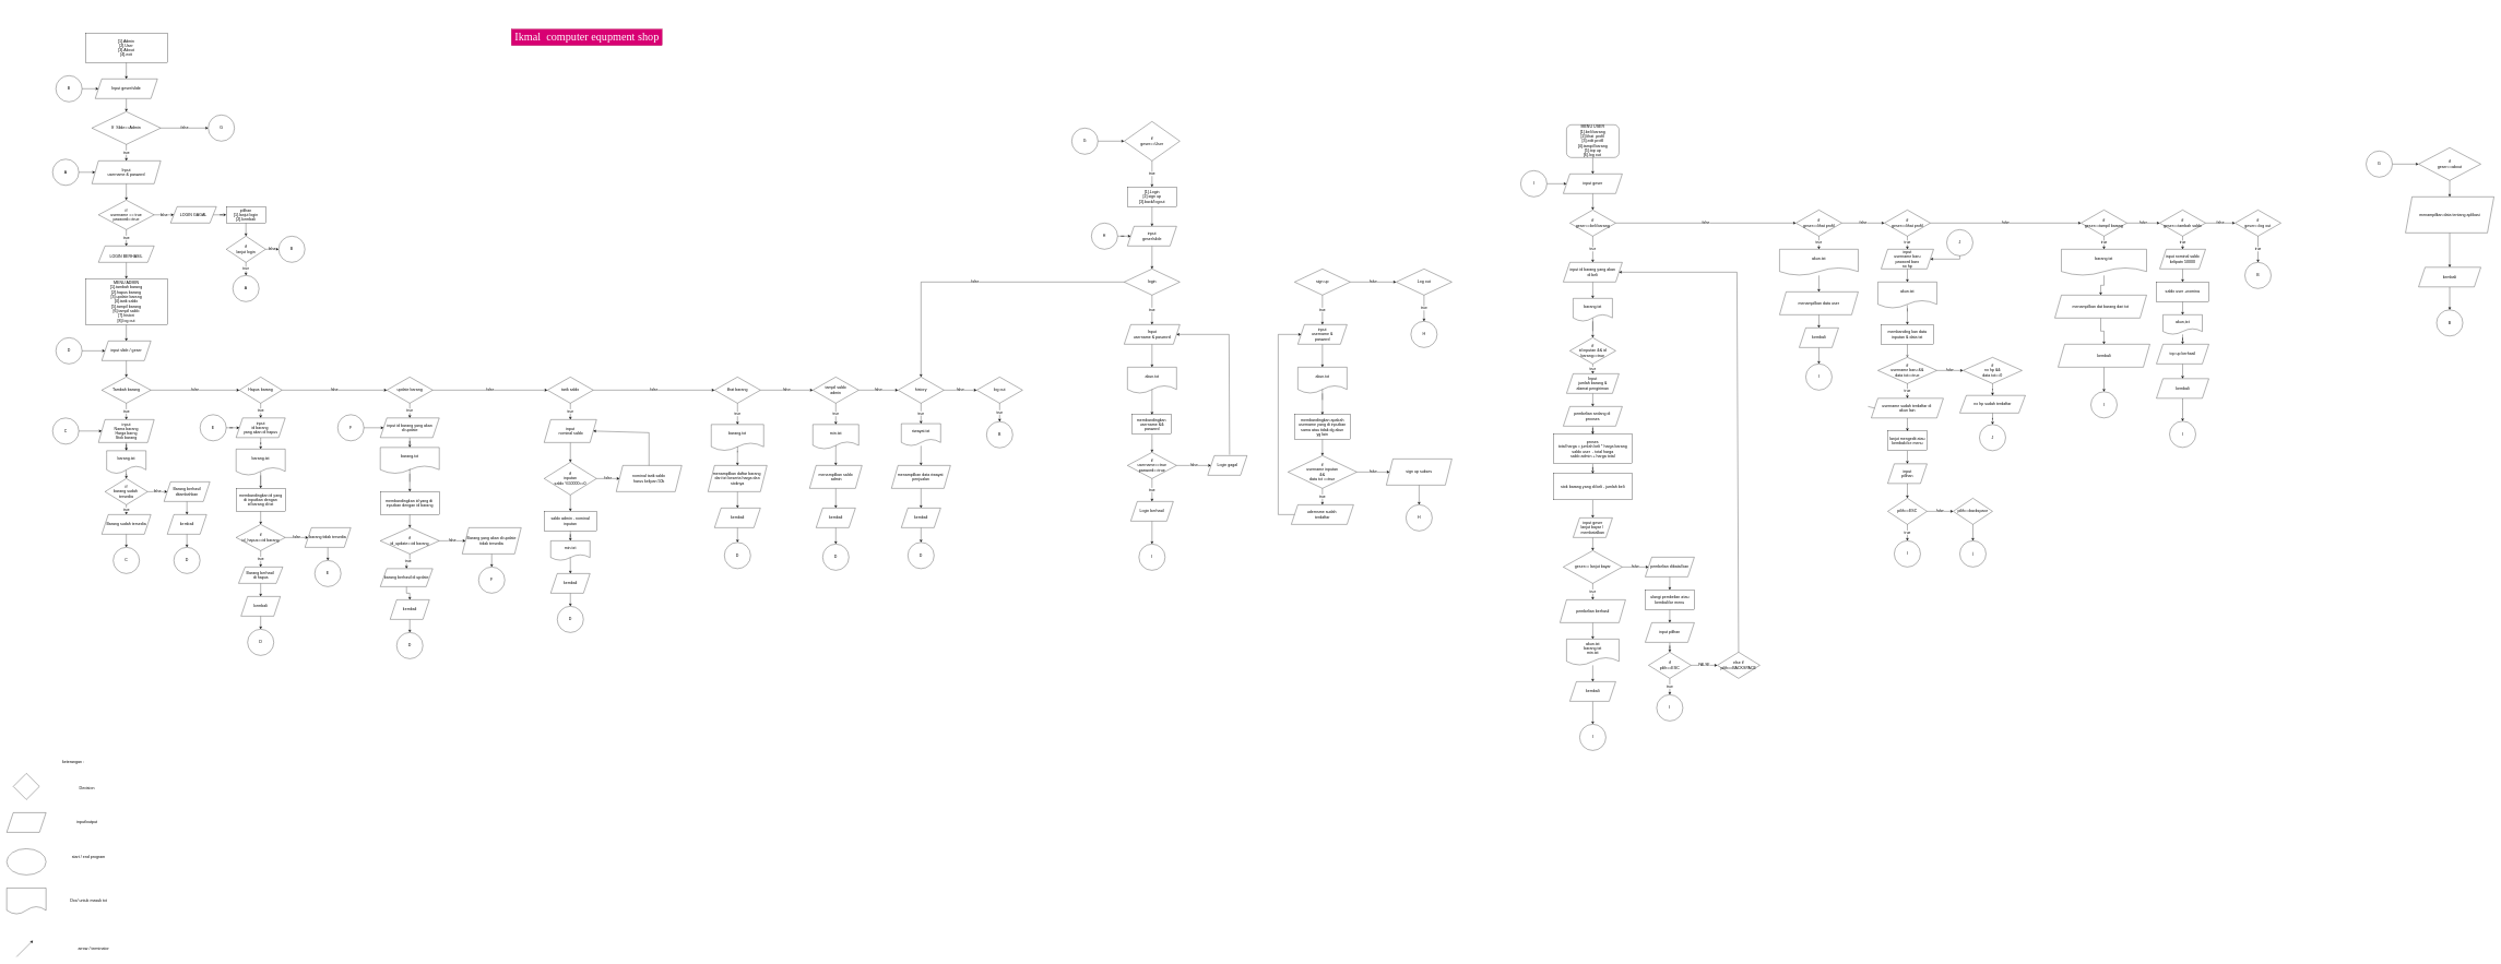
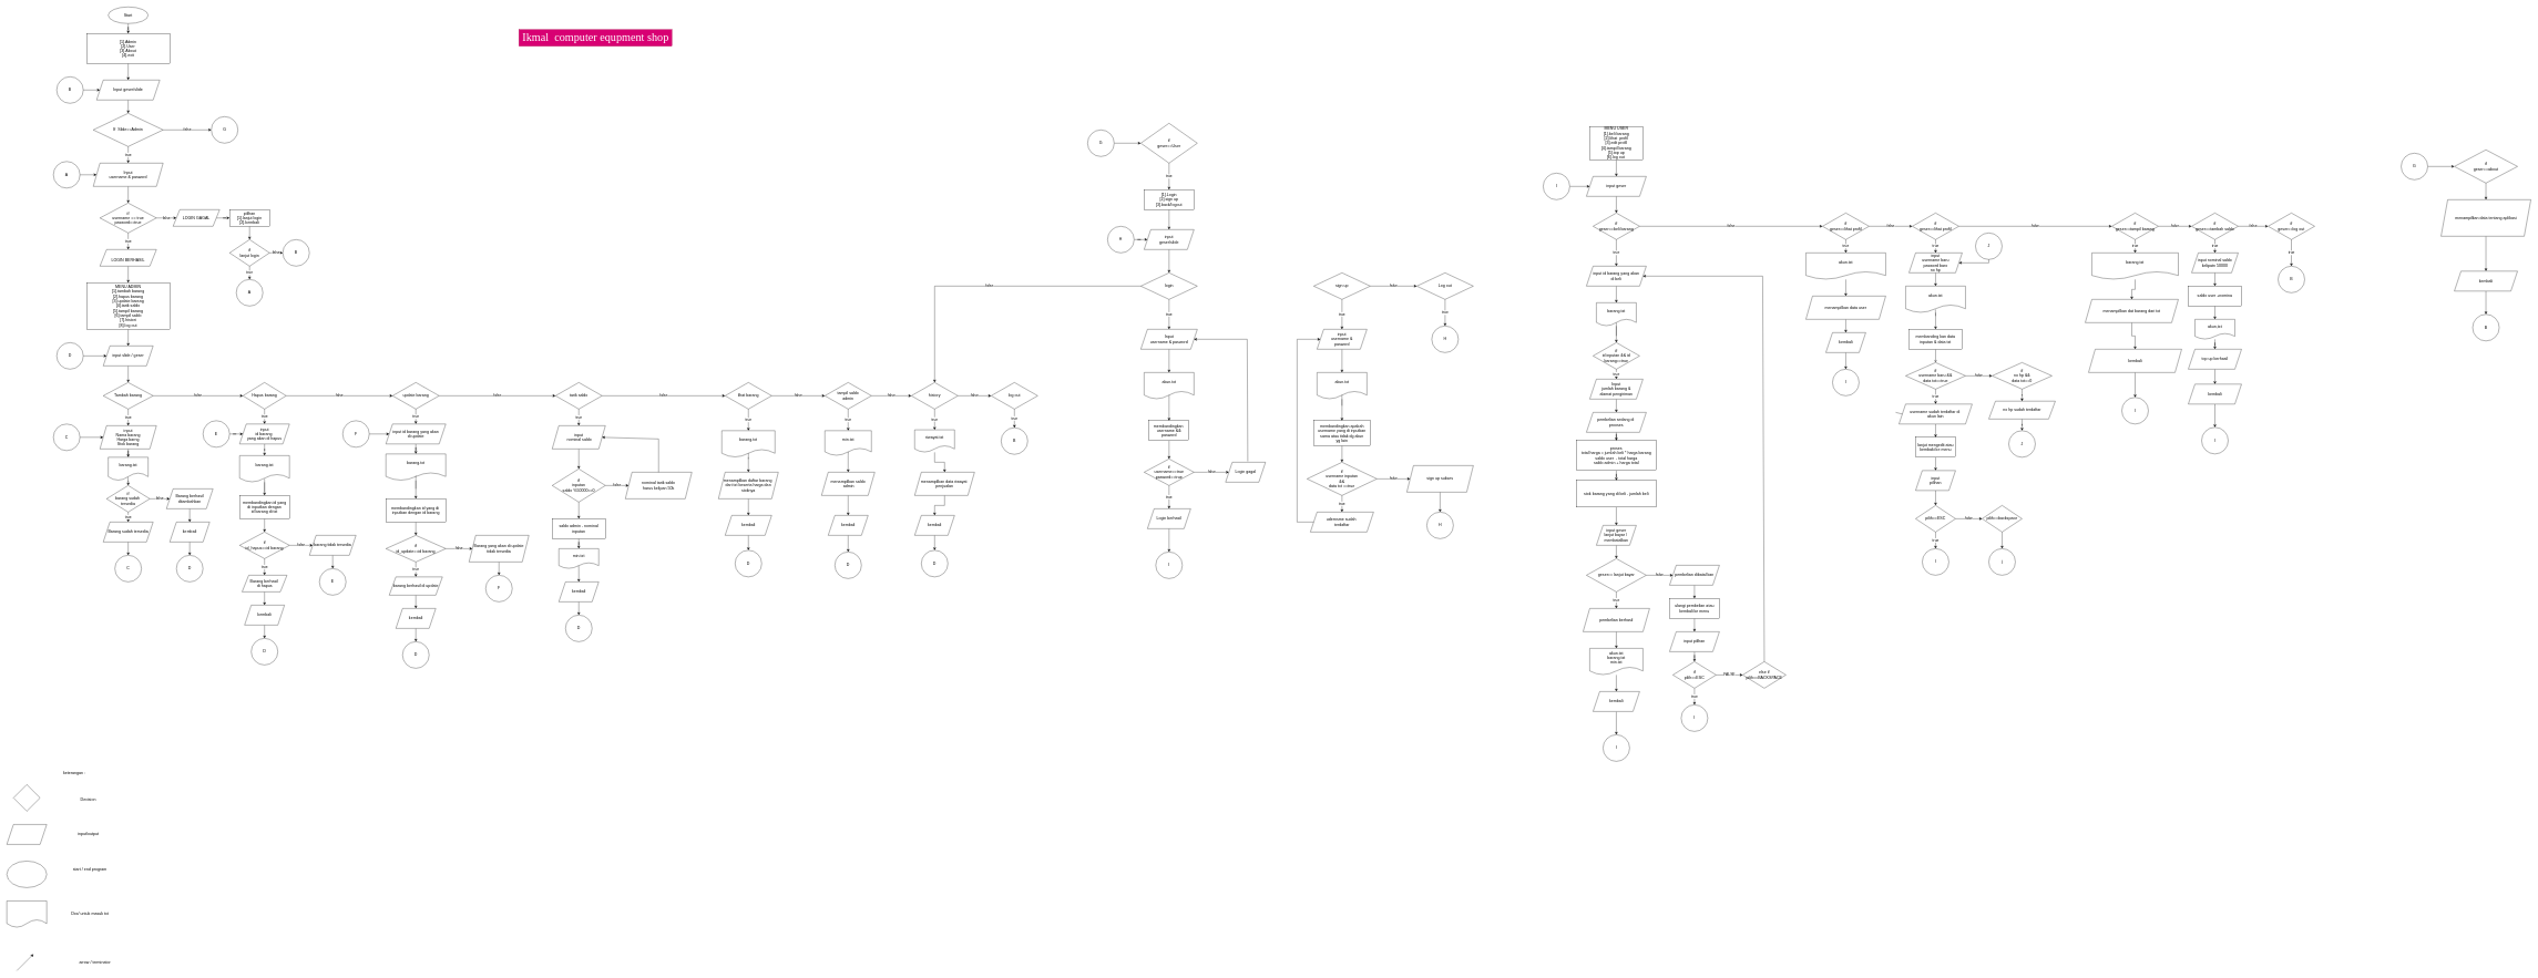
+ <mxCell id="3" value="Start" style="ellipse;whiteSpace=wrap;html=1;" parent="1" vertex="1"><mxGeometry x="325" y="20" width="120" height="50" as="geometry" /></mxCell>
+ <mxCell id="2" value="" style="edgeStyle=orthogonalEdgeStyle;rounded=0;orthogonalLoop=1;jettySize=auto;html=1;" parent="1" source="3" target="5" edge="1"><mxGeometry relative="1" as="geometry" /></mxCell>
- <mxCell id="214" value="MENU USER&lt;br&gt;[1].beli barang&lt;br&gt;[2].lihat&amp;nbsp; profil&lt;br&gt;[3].edit profil&lt;br&gt;[4].tampil barang&lt;br&gt;[5].top up&lt;br&gt;[6].log out&amp;nbsp;" style="whiteSpace=wrap;html=1;rounded=1;" vertex="1" parent="1"><mxGeometry x="4780" y="380" width="160" height="100" as="geometry" /></mxCell>
+ <mxCell id="214" value="MENU USER&lt;br&gt;[1].beli barang&lt;br&gt;[2].lihat&amp;nbsp; profil&lt;br&gt;[3].edit profil&lt;br&gt;[4].tampil barang&lt;br&gt;[5].top up&lt;br&gt;[6].log out&amp;nbsp;" style="whiteSpace=wrap;html=1;" vertex="1" parent="1"><mxGeometry x="4780" y="380" width="160" height="100" as="geometry" /></mxCell>
- <mxCell id="151" value="menampilkan data riwayat&amp;nbsp;&lt;br&gt;penjualan" style="shape=parallelogram;perimeter=parallelogramPerimeter;whiteSpace=wrap;html=1;fixedSize=1;rounded=0;" parent="1" vertex="1"><mxGeometry x="2720" y="1420" width="180" height="70" as="geometry" /></mxCell>
+ <mxCell id="151" value="menampilkan data riwayat&amp;nbsp;&lt;br&gt;penjualan" style="shape=parallelogram;perimeter=parallelogramPerimeter;whiteSpace=wrap;html=1;fixedSize=1;rounded=0;" parent="1" vertex="1"><mxGeometry x="2750" y="1420" width="180" height="70" as="geometry" /></mxCell>
- <mxCell id="86" value="barang berhasil di update&lt;br&gt;" style="shape=parallelogram;perimeter=parallelogramPerimeter;whiteSpace=wrap;html=1;fixedSize=1;rounded=0;" parent="1" vertex="1"><mxGeometry x="1160" y="1735" width="160" height="55" as="geometry" /></mxCell>
+ <mxCell id="86" value="barang berhasil di update&lt;br&gt;" style="shape=parallelogram;perimeter=parallelogramPerimeter;whiteSpace=wrap;html=1;fixedSize=1;rounded=0;" parent="1" vertex="1"><mxGeometry x="1170" y="1735" width="160" height="55" as="geometry" /></mxCell>
